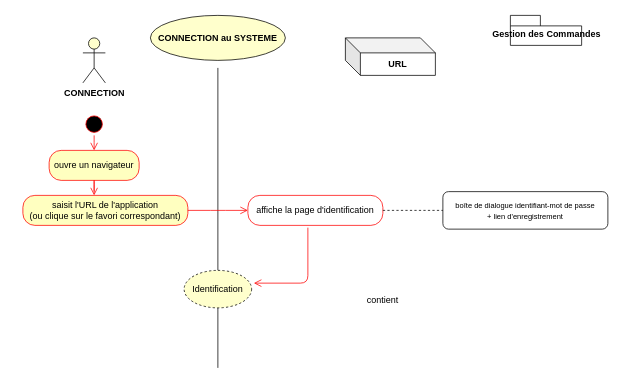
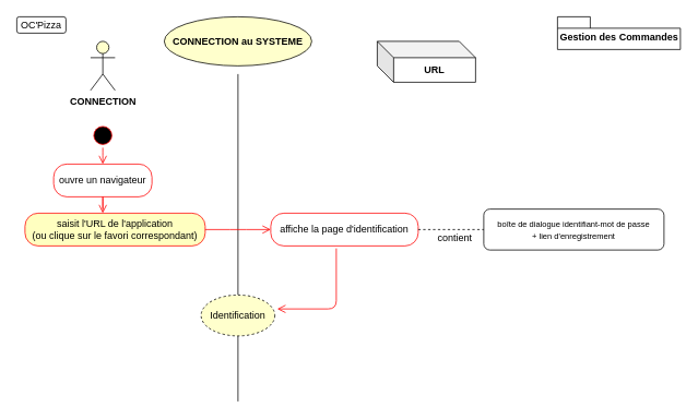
+ <mxCell id="3" value="OC'Pizza" style="rounded=1;whiteSpace=wrap;html=1;" parent="1" vertex="1"><mxGeometry x="20" y="20" width="60" height="20" as="geometry" /></mxCell>
- <mxCell id="7" value="Gestion des Commandes" style="shape=folder;fontStyle=1;spacingTop=10;tabWidth=40;tabHeight=14;tabPosition=left;html=1;" parent="1" vertex="1"><mxGeometry x="680" y="20" width="95" height="40" as="geometry" /></mxCell>
+ <mxCell id="7" value="Gestion des Commandes" style="shape=folder;fontStyle=1;spacingTop=10;tabWidth=40;tabHeight=14;tabPosition=left;html=1;" parent="1" vertex="1"><mxGeometry x="680" y="20" width="150" height="40" as="geometry" /></mxCell>
- <mxCell id="10" value="ouvre un navigateur" style="rounded=1;whiteSpace=wrap;html=1;arcSize=40;fontColor=#000000;fillColor=#ffffc0;strokeColor=#ff0000;" parent="1" vertex="1"><mxGeometry x="65" y="200" width="120" height="40" as="geometry" /></mxCell>
+ <mxCell id="10" value="ouvre un navigateur" style="rounded=1;whiteSpace=wrap;html=1;arcSize=40;fontColor=#000000;fillColor=#ffffff;strokeColor=#ff0000;" parent="1" vertex="1"><mxGeometry x="65" y="200" width="120" height="40" as="geometry" /></mxCell>
- <mxCell id="18" value="contient" style="text;html=1;strokeColor=none;fillColor=none;align=center;verticalAlign=middle;whiteSpace=wrap;rounded=0;" parent="1" vertex="1"><mxGeometry x="490" y="390" width="40" height="20" as="geometry" /></mxCell>
+ <mxCell id="18" value="contient" style="text;html=1;strokeColor=none;fillColor=none;align=center;verticalAlign=middle;whiteSpace=wrap;rounded=0;" parent="1" vertex="1"><mxGeometry x="535" y="280" width="40" height="20" as="geometry" /></mxCell>
